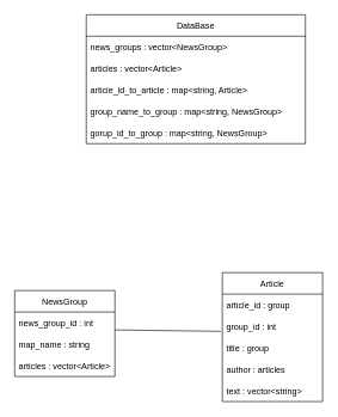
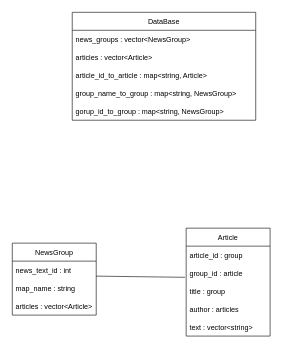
- <mxCell id="3" value="news_group_id : int" style="text;strokeColor=none;fillColor=none;align=left;verticalAlign=middle;spacingLeft=4;spacingRight=4;overflow=hidden;points=[[0,0.5],[1,0.5]];portConstraint=eastwest;rotatable=0;" vertex="1" parent="2"><mxGeometry y="30" width="140" height="30" as="geometry" /></mxCell>
+ <mxCell id="3" value="news_text_id : int" style="text;strokeColor=none;fillColor=none;align=left;verticalAlign=middle;spacingLeft=4;spacingRight=4;overflow=hidden;points=[[0,0.5],[1,0.5]];portConstraint=eastwest;rotatable=0;" vertex="1" parent="2"><mxGeometry y="30" width="140" height="30" as="geometry" /></mxCell>
- <mxCell id="8" value="group_id : int" style="text;strokeColor=none;fillColor=none;align=left;verticalAlign=middle;spacingLeft=4;spacingRight=4;overflow=hidden;points=[[0,0.5],[1,0.5]];portConstraint=eastwest;rotatable=0;" vertex="1" parent="6"><mxGeometry y="60" width="140" height="30" as="geometry" /></mxCell>
+ <mxCell id="8" value="group_id : article" style="text;strokeColor=none;fillColor=none;align=left;verticalAlign=middle;spacingLeft=4;spacingRight=4;overflow=hidden;points=[[0,0.5],[1,0.5]];portConstraint=eastwest;rotatable=0;" vertex="1" parent="6"><mxGeometry y="60" width="140" height="30" as="geometry" /></mxCell>
